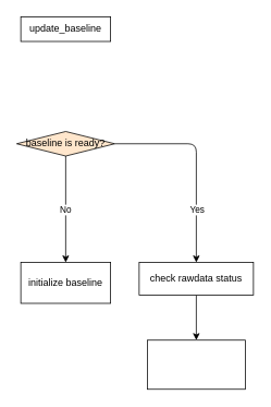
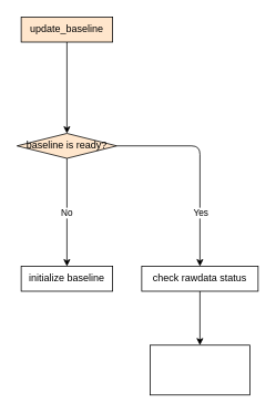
- <mxCell id="3" value="update_baseline" style="rounded=0;whiteSpace=wrap;html=1;" parent="1" vertex="1"><mxGeometry x="25" y="20" width="110" height="30" as="geometry" /></mxCell>
+ <mxCell id="3" value="update_baseline" style="rounded=0;whiteSpace=wrap;html=1;fillColor=#ffe6cc;" parent="1" vertex="1"><mxGeometry x="25" y="20" width="110" height="30" as="geometry" /></mxCell>
+ <mxCell id="2" value="" style="edgeStyle=none;html=1;" parent="1" source="3" target="8" edge="1"><mxGeometry relative="1" as="geometry" /></mxCell>
- <mxCell id="11" value="check rawdata status" style="whiteSpace=wrap;html=1;rounded=0;" parent="1" vertex="1"><mxGeometry x="170" y="320" width="140" height="40" as="geometry" /></mxCell>
+ <mxCell id="11" value="check rawdata status" style="whiteSpace=wrap;html=1;rounded=0;" parent="1" vertex="1"><mxGeometry x="170" y="320" width="140" height="30" as="geometry" /></mxCell>
- <mxCell id="9" value="initialize baseline" style="whiteSpace=wrap;html=1;rounded=0;" parent="1" vertex="1"><mxGeometry x="25" y="320" width="110" height="50" as="geometry" /></mxCell>
+ <mxCell id="9" value="initialize baseline" style="whiteSpace=wrap;html=1;rounded=0;" parent="1" vertex="1"><mxGeometry x="25" y="320" width="110" height="30" as="geometry" /></mxCell>
